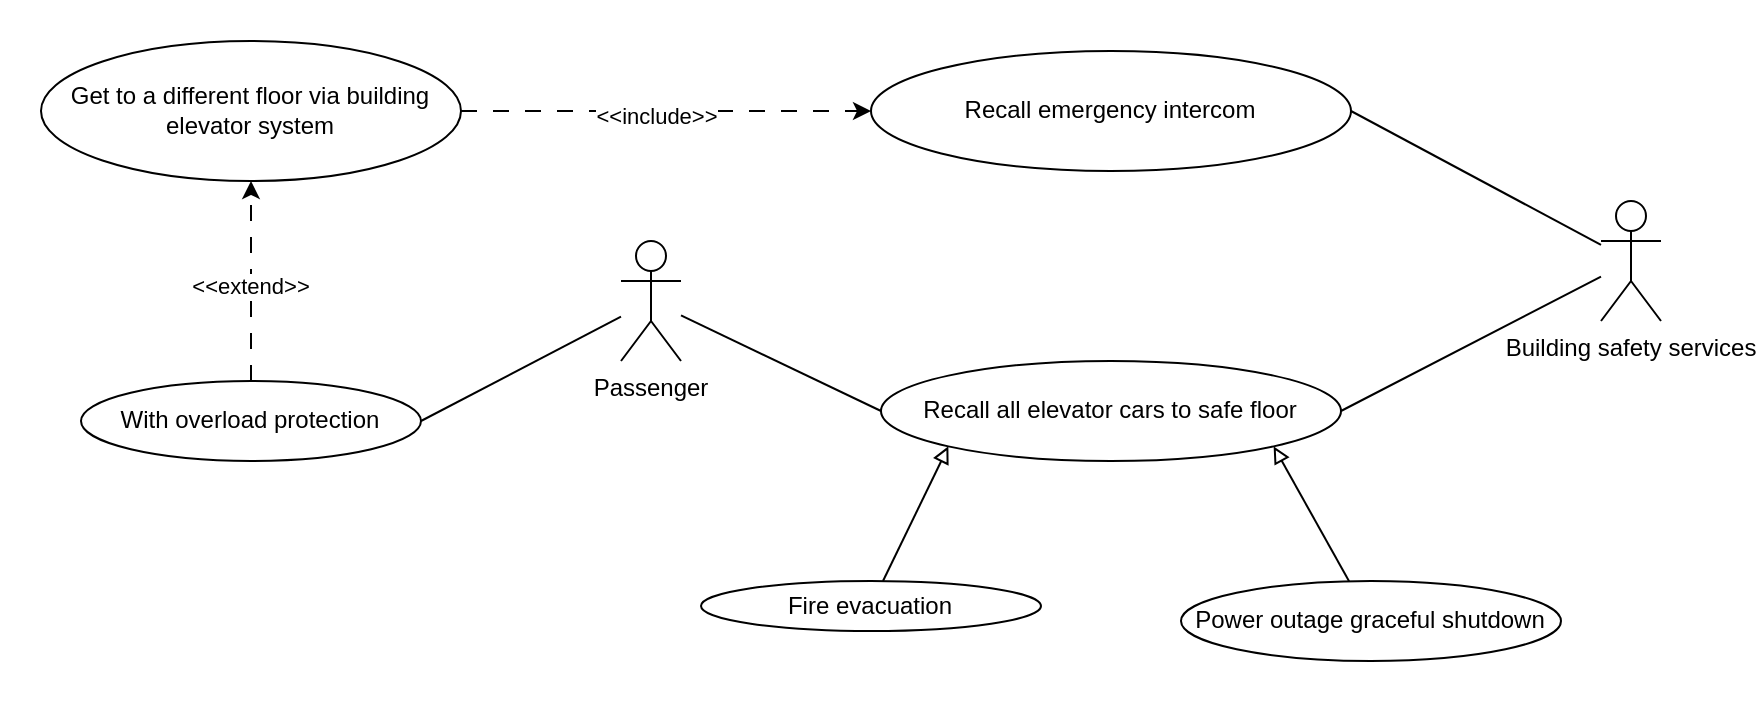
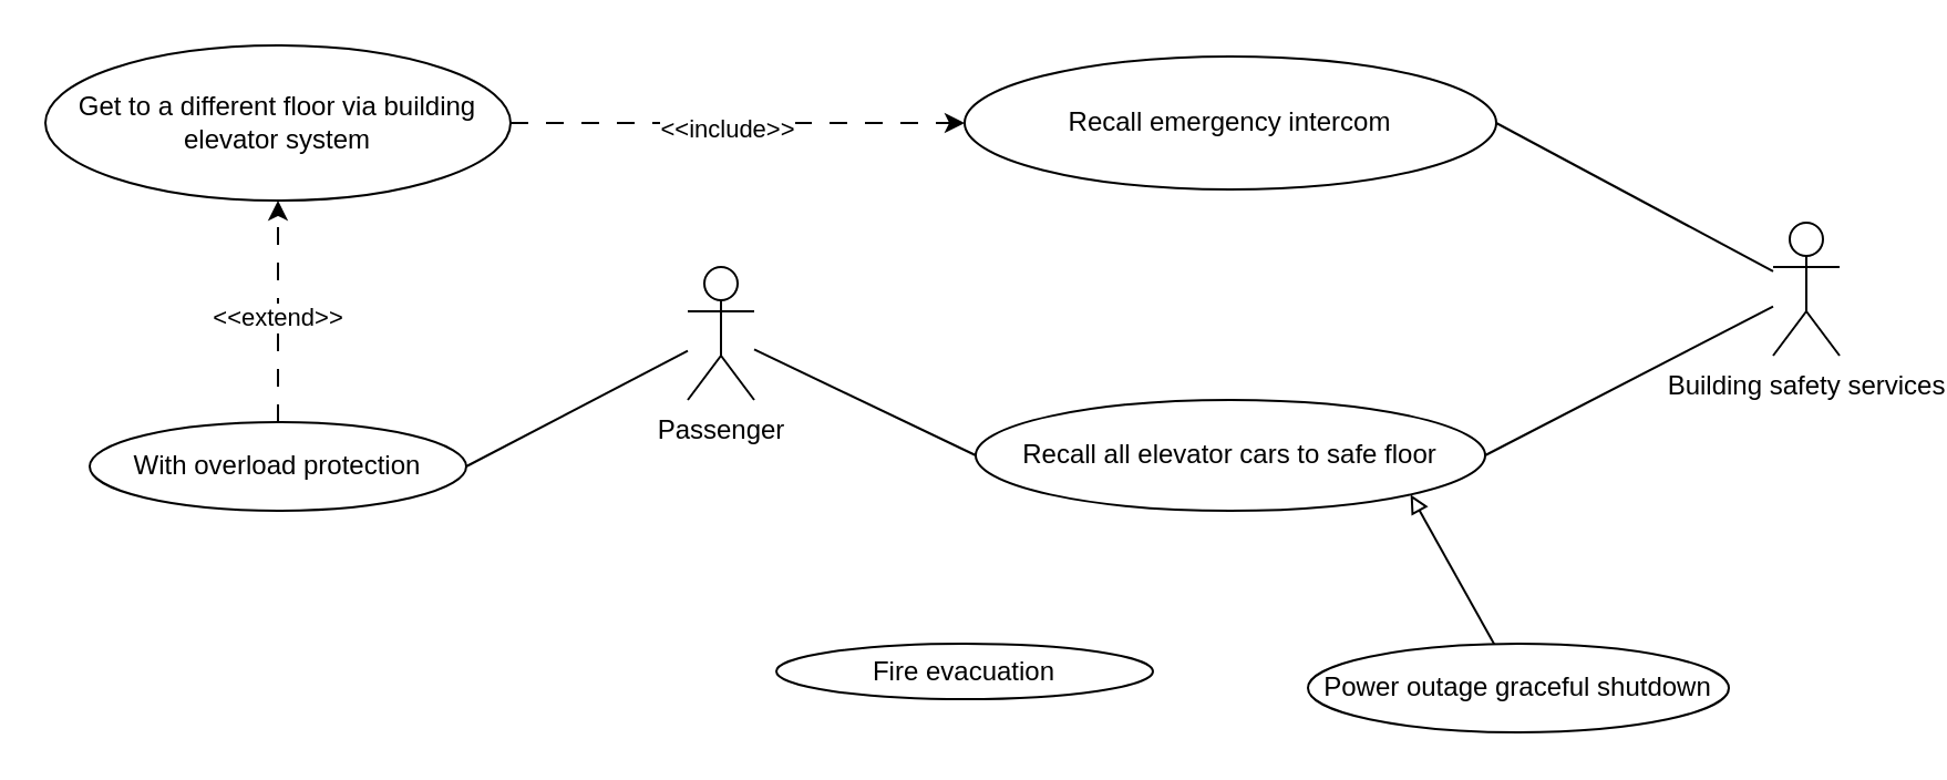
- <mxCell id="2" style="rounded=0;orthogonalLoop=1;jettySize=auto;html=1;entryX=0;entryY=1;entryDx=0;entryDy=0;endArrow=block;endFill=0;" edge="1" parent="1" source="3" target="19"><mxGeometry relative="1" as="geometry" /></mxCell>
